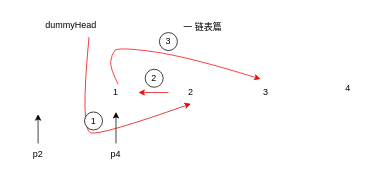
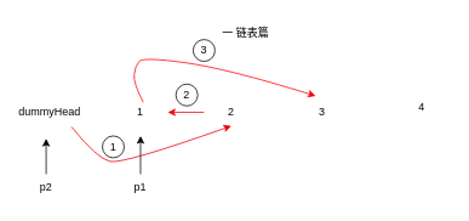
- <mxCell id="7" value="dummyHead" style="text;html=1;strokeColor=none;fillColor=none;align=center;verticalAlign=middle;whiteSpace=wrap;rounded=0;" vertex="1" parent="1"><mxGeometry x="64" y="18" width="60" height="30" as="geometry" /></mxCell>
+ <mxCell id="7" value="dummyHead" style="text;html=1;strokeColor=none;fillColor=none;align=center;verticalAlign=middle;whiteSpace=wrap;rounded=0;" vertex="1" parent="1"><mxGeometry x="24" y="108" width="60" height="30" as="geometry" /></mxCell>
- <mxCell id="12" value="p4" style="text;html=1;strokeColor=none;fillColor=none;align=center;verticalAlign=middle;whiteSpace=wrap;rounded=0;" vertex="1" parent="1"><mxGeometry x="124" y="191" width="60" height="30" as="geometry" /></mxCell>
+ <mxCell id="12" value="p1" style="text;html=1;strokeColor=none;fillColor=none;align=center;verticalAlign=middle;whiteSpace=wrap;rounded=0;" vertex="1" parent="1"><mxGeometry x="124" y="191" width="60" height="30" as="geometry" /></mxCell>
